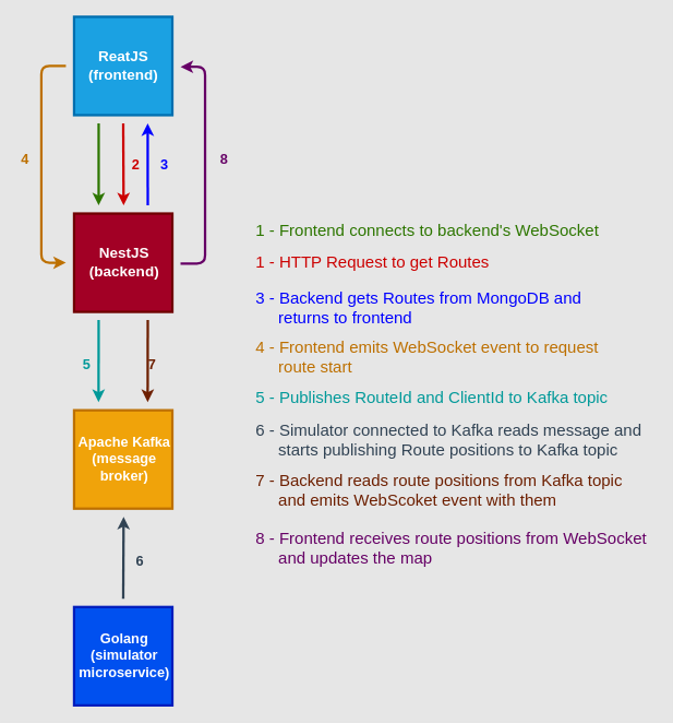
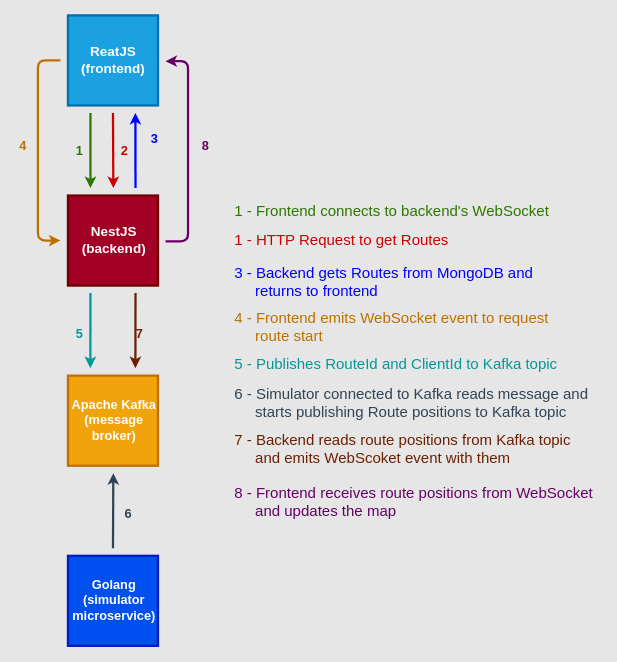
+ <mxCell id="17" value="&lt;font color=&quot;#2d7600&quot;&gt;1&lt;/font&gt;" style="text;html=1;resizable=0;autosize=1;align=center;verticalAlign=middle;points=[];fillColor=none;strokeColor=none;rounded=0;fontSize=17;fontColor=#FFFFFF;fontStyle=1" parent="1" vertex="1"><mxGeometry x="95" y="186" width="20" height="30" as="geometry" /></mxCell>
- <mxCell id="19" value="&lt;font color=&quot;#0000ff&quot;&gt;3&lt;/font&gt;" style="text;html=1;resizable=0;autosize=1;align=center;verticalAlign=middle;points=[];fillColor=none;strokeColor=none;rounded=0;fontSize=17;fontColor=#FF0000;fontStyle=1" parent="1" vertex="1"><mxGeometry x="190" y="186" width="20" height="30" as="geometry" /></mxCell>
+ <mxCell id="19" value="&lt;font color=&quot;#0000ff&quot;&gt;3&lt;/font&gt;" style="text;html=1;resizable=0;autosize=1;align=center;verticalAlign=middle;points=[];fillColor=none;strokeColor=none;rounded=0;fontSize=17;fontColor=#FF0000;fontStyle=1" parent="1" vertex="1"><mxGeometry x="195" y="171" width="20" height="30" as="geometry" /></mxCell>
